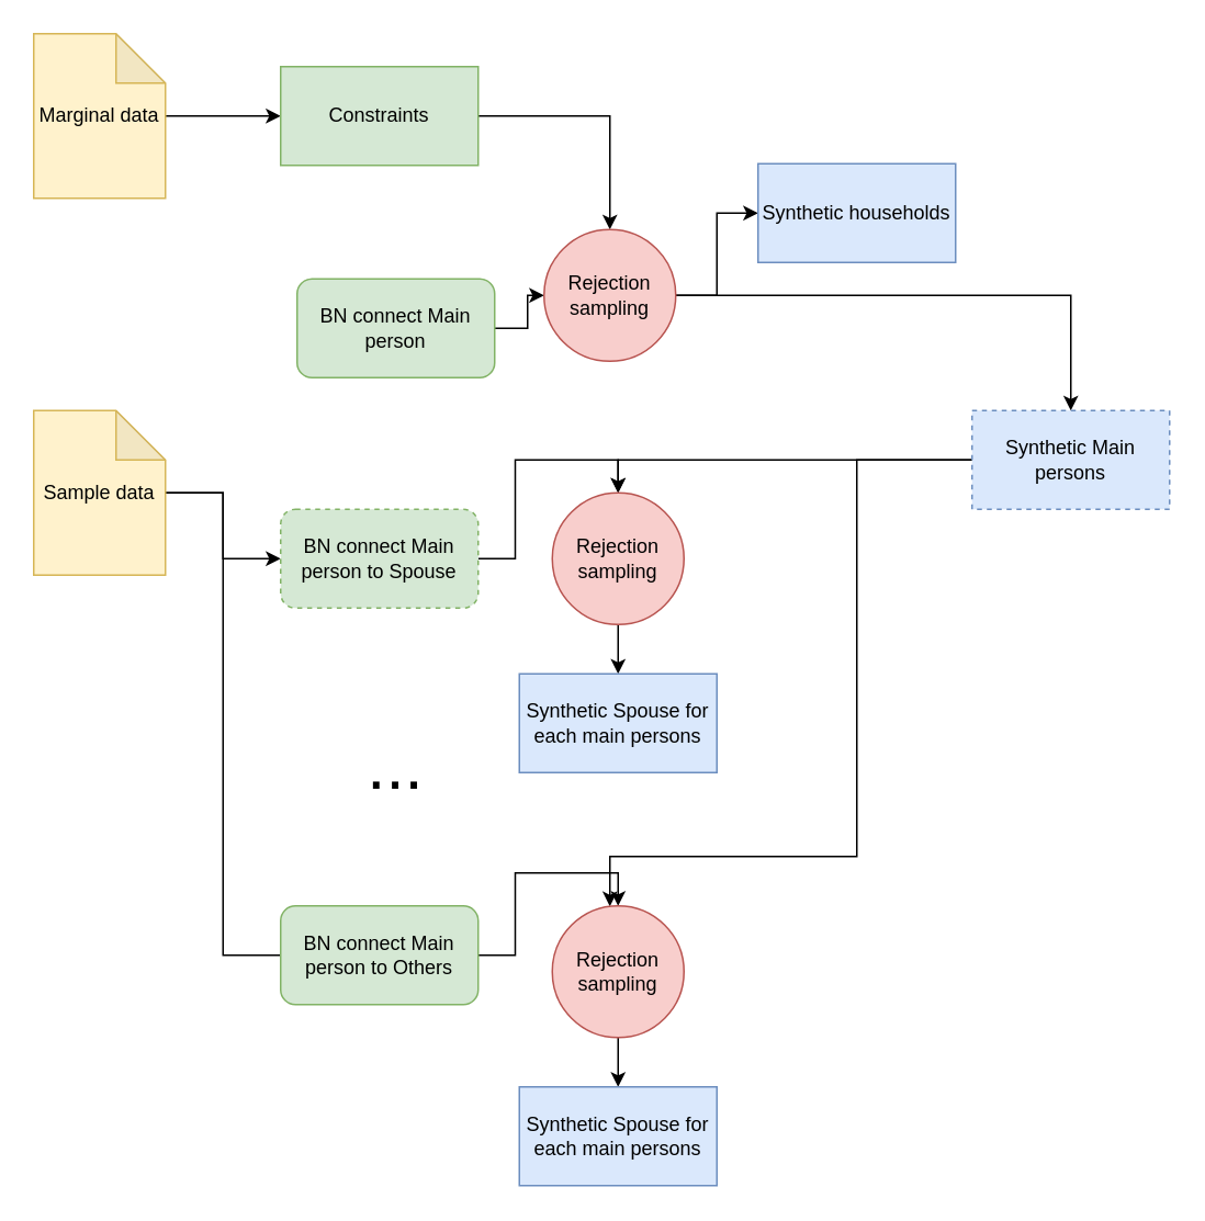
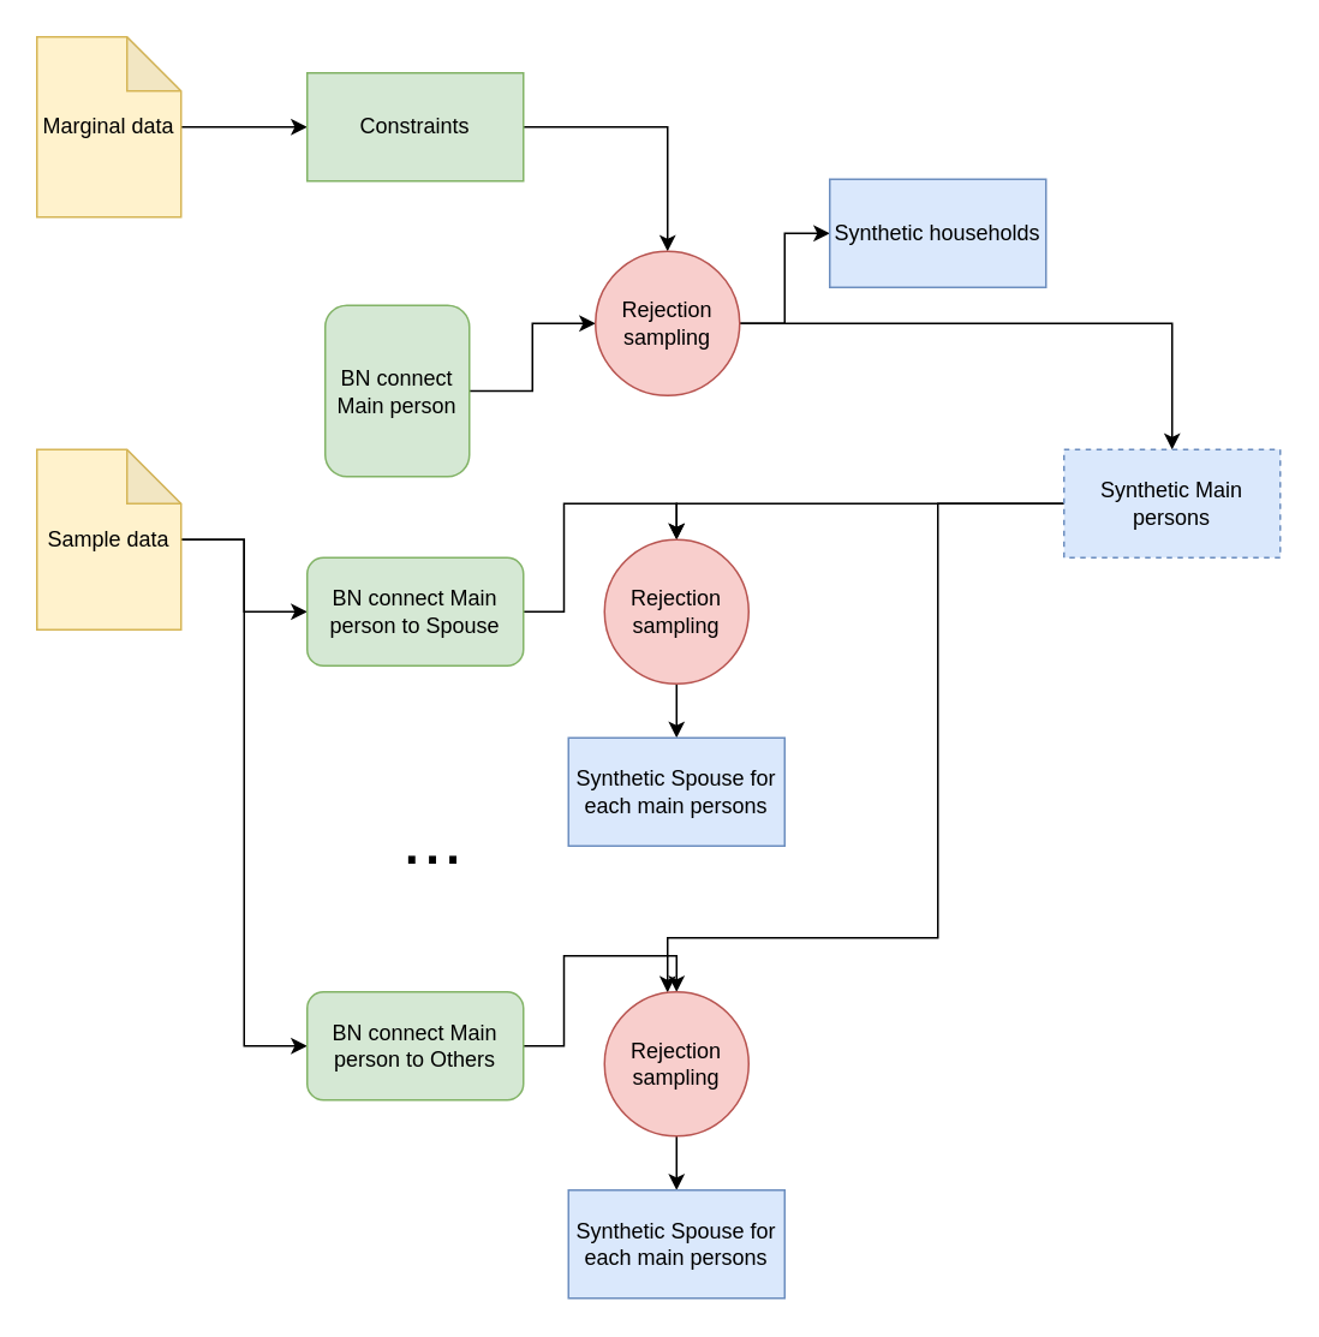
- <mxCell id="10" value="BN connect Main person" style="rounded=1;whiteSpace=wrap;html=1;fillColor=#d5e8d4;strokeColor=#82b366;" vertex="1" parent="1"><mxGeometry x="180" y="169" width="120" height="60" as="geometry" /></mxCell>
+ <mxCell id="10" value="BN connect Main person" style="rounded=1;whiteSpace=wrap;html=1;fillColor=#d5e8d4;strokeColor=#82b366;" vertex="1" parent="1"><mxGeometry x="180" y="169" width="80" height="95" as="geometry" /></mxCell>
- <mxCell id="12" value="BN connect Main person to Spouse" style="rounded=1;whiteSpace=wrap;html=1;fillColor=#d5e8d4;strokeColor=#82b366;dashed=1;" vertex="1" parent="1"><mxGeometry x="170" y="309" width="120" height="60" as="geometry" /></mxCell>
+ <mxCell id="12" value="BN connect Main person to Spouse" style="rounded=1;whiteSpace=wrap;html=1;fillColor=#d5e8d4;strokeColor=#82b366;" vertex="1" parent="1"><mxGeometry x="170" y="309" width="120" height="60" as="geometry" /></mxCell>
- <mxCell id="3" style="edgeStyle=orthogonalEdgeStyle;rounded=0;orthogonalLoop=1;jettySize=auto;html=1;entryX=0;entryY=0.5;entryDx=0;entryDy=0;endArrow=none;" edge="1" parent="1" source="4" target="14"><mxGeometry relative="1" as="geometry" /></mxCell>
+ <mxCell id="3" style="edgeStyle=orthogonalEdgeStyle;rounded=0;orthogonalLoop=1;jettySize=auto;html=1;entryX=0;entryY=0.5;entryDx=0;entryDy=0;" edge="1" parent="1" source="4" target="14"><mxGeometry relative="1" as="geometry" /></mxCell>
